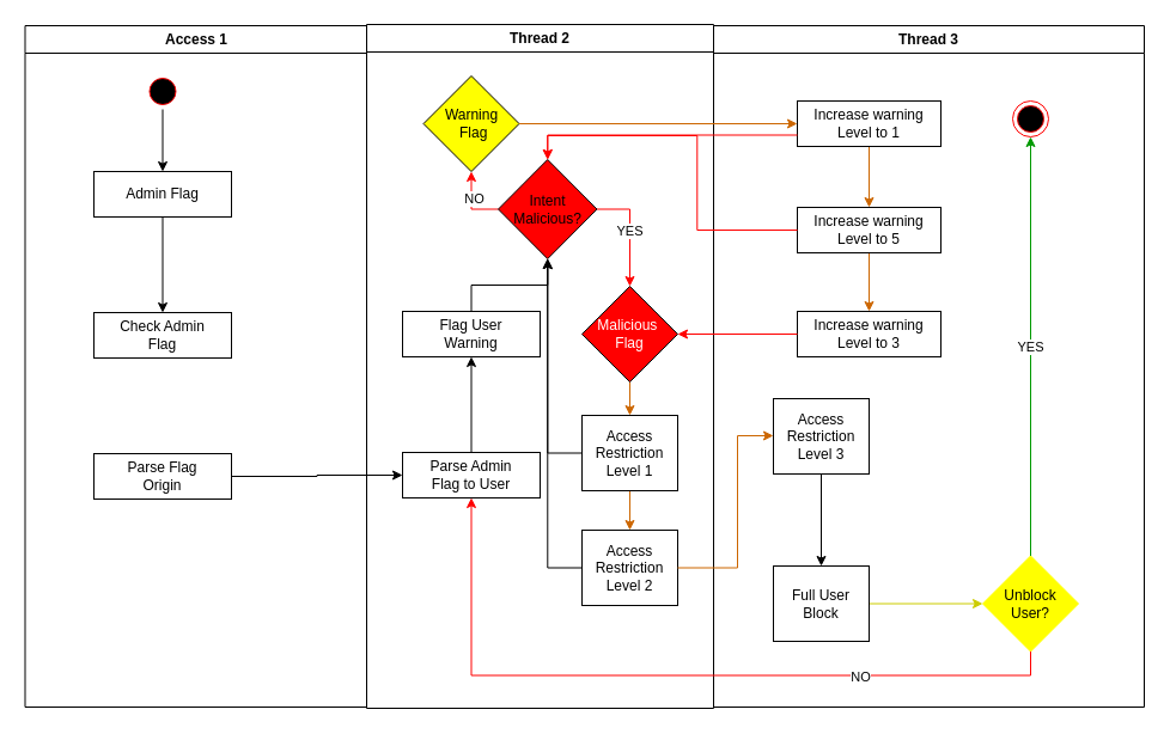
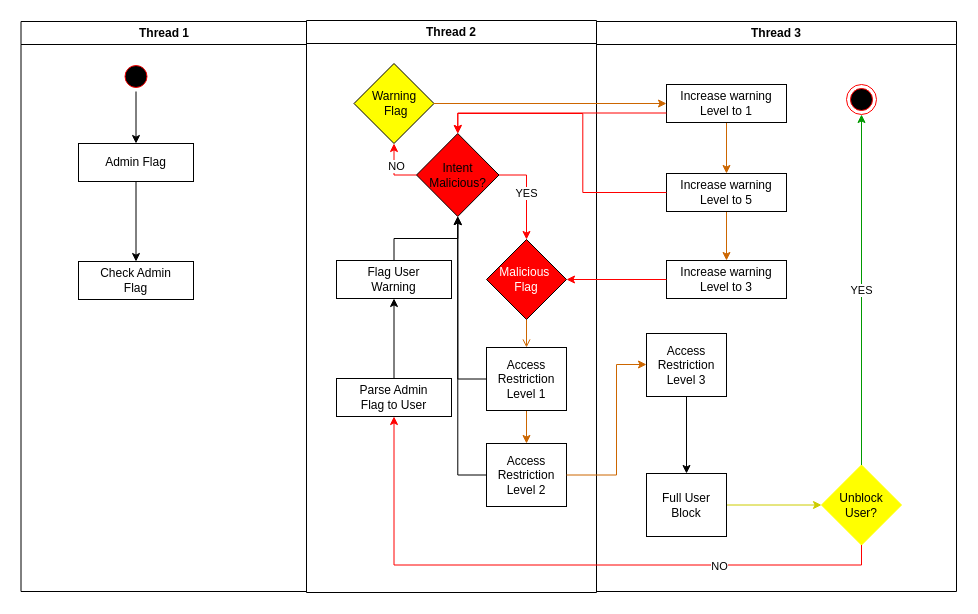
- <mxCell id="2" value="Access 1" style="swimlane;whiteSpace=wrap" parent="1" vertex="1"><mxGeometry x="20.5" y="21" width="285.5" height="570" as="geometry" /></mxCell>
+ <mxCell id="2" value="Thread 1" style="swimlane;whiteSpace=wrap" parent="1" vertex="1"><mxGeometry x="20.5" y="21" width="285.5" height="570" as="geometry" /></mxCell>
- <mxCell id="15" value="" style="edgeStyle=orthogonalEdgeStyle;rounded=0;orthogonalLoop=1;jettySize=auto;html=1;strokeColor=#CC6600;" parent="10" source="16" target="24" edge="1"><mxGeometry relative="1" as="geometry" /></mxCell>
+ <mxCell id="15" value="" style="edgeStyle=orthogonalEdgeStyle;rounded=0;orthogonalLoop=1;jettySize=auto;html=1;strokeColor=#CC6600;endArrow=open;" parent="10" source="16" target="24" edge="1"><mxGeometry relative="1" as="geometry" /></mxCell>
- <mxCell id="9" value="&lt;div&gt;Parse Flag&lt;/div&gt;&lt;div&gt;Origin&lt;br&gt;&lt;/div&gt;" style="rounded=0;whiteSpace=wrap;html=1;fillColor=rgb(255, 255, 255);strokeColor=rgb(0, 0, 0);fontColor=rgb(0, 0, 0);" parent="2" vertex="1"><mxGeometry x="57.5" y="358" width="115" height="38" as="geometry" /></mxCell>
- <mxCell id="42" value="" style="edgeStyle=orthogonalEdgeStyle;rounded=0;orthogonalLoop=1;jettySize=auto;html=1;" parent="1" source="9" target="12" edge="1"><mxGeometry relative="1" as="geometry" /></mxCell>
